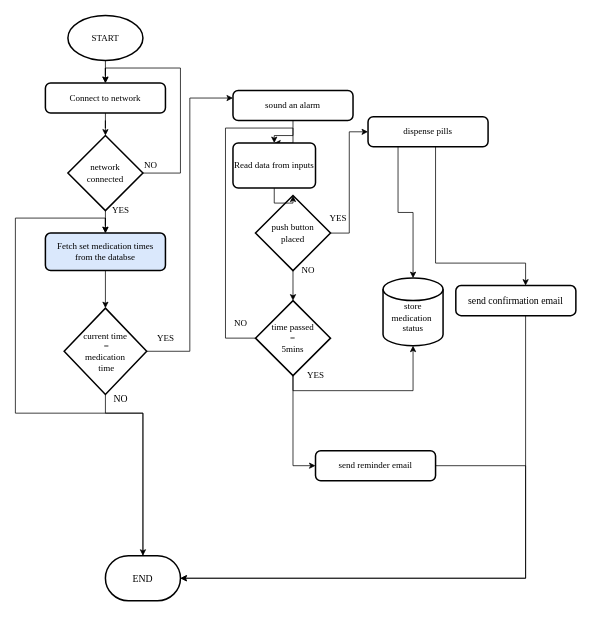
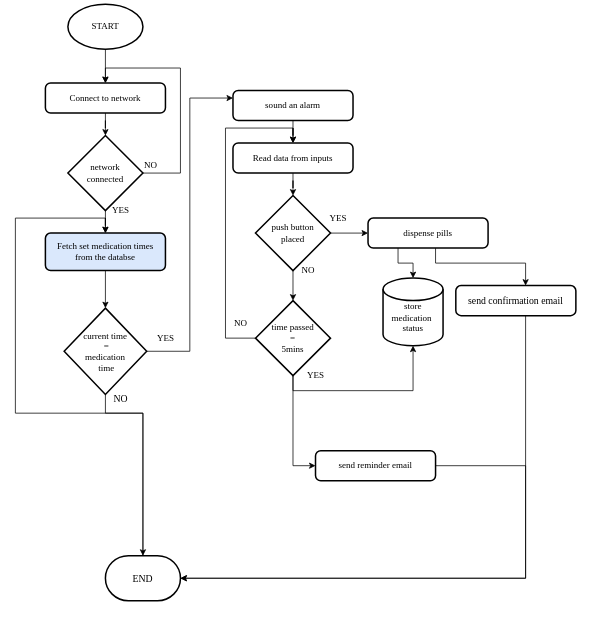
- <mxCell id="3" value="START" style="strokeWidth=2;html=1;shape=mxgraph.flowchart.start_1;whiteSpace=wrap;fontFamily=Times New Roman;" vertex="1" parent="1"><mxGeometry x="90" y="20" width="100" height="60" as="geometry" /></mxCell>
+ <mxCell id="3" value="START" style="strokeWidth=2;html=1;shape=mxgraph.flowchart.start_1;whiteSpace=wrap;fontFamily=Times New Roman;" vertex="1" parent="1"><mxGeometry x="90" y="5" width="100" height="60" as="geometry" /></mxCell>
- <mxCell id="21" value="dispense pills" style="rounded=1;whiteSpace=wrap;html=1;absoluteArcSize=1;arcSize=14;strokeWidth=2;fontFamily=Times New Roman;" vertex="1" parent="1"><mxGeometry x="490" y="155" width="160" height="40" as="geometry" /></mxCell>
+ <mxCell id="21" value="dispense pills" style="rounded=1;whiteSpace=wrap;html=1;absoluteArcSize=1;arcSize=14;strokeWidth=2;fontFamily=Times New Roman;" vertex="1" parent="1"><mxGeometry x="490" y="290" width="160" height="40" as="geometry" /></mxCell>
- <mxCell id="30" value="Read data from inputs" style="rounded=1;whiteSpace=wrap;html=1;absoluteArcSize=1;arcSize=14;strokeWidth=2;fontFamily=Times New Roman;" vertex="1" parent="1"><mxGeometry x="310" y="190" width="110" height="60" as="geometry" /></mxCell>
+ <mxCell id="30" value="Read data from inputs" style="rounded=1;whiteSpace=wrap;html=1;absoluteArcSize=1;arcSize=14;strokeWidth=2;fontFamily=Times New Roman;" vertex="1" parent="1"><mxGeometry x="310" y="190" width="160" height="40" as="geometry" /></mxCell>
